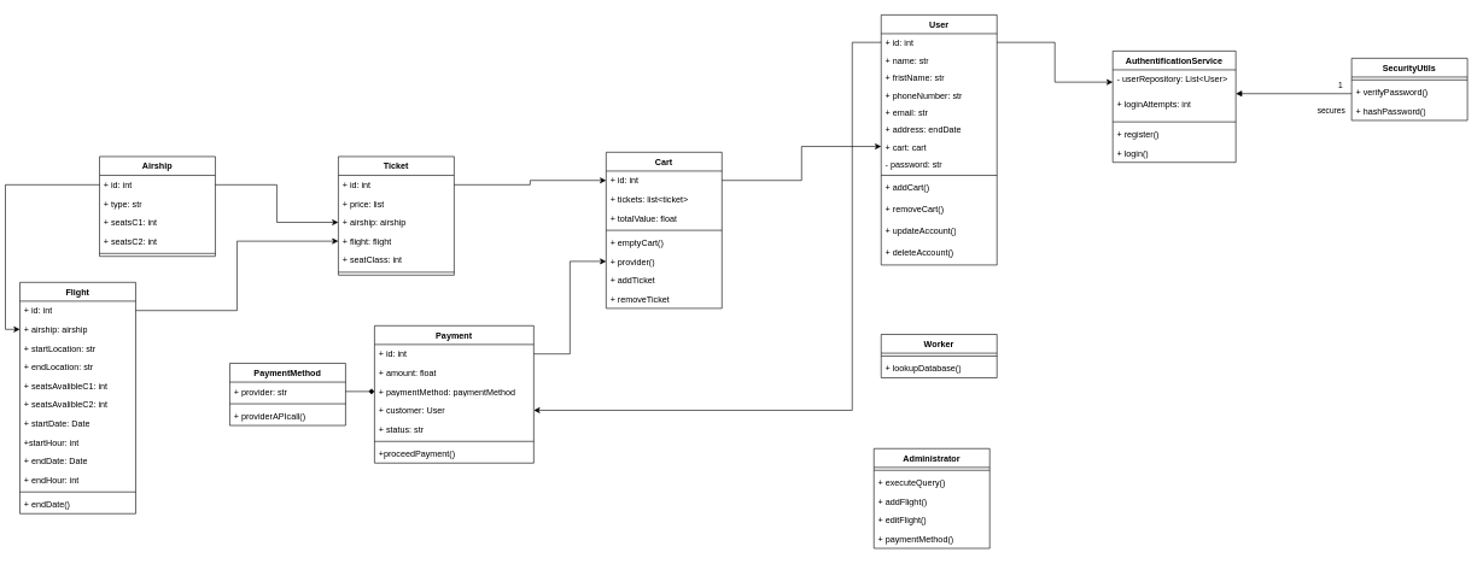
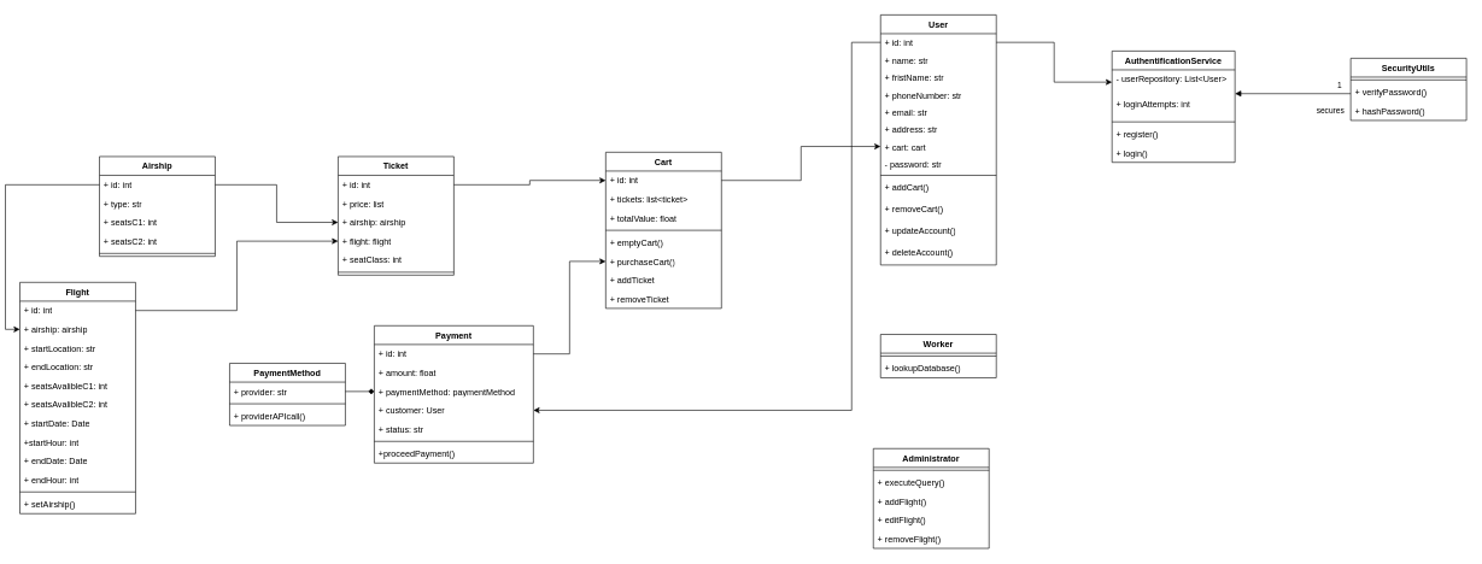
- <mxCell id="8" value="&lt;div&gt;+ address: endDate&lt;/div&gt;" style="text;strokeColor=none;fillColor=none;align=left;verticalAlign=top;spacingLeft=4;spacingRight=4;overflow=hidden;rotatable=0;points=[[0,0.5],[1,0.5]];portConstraint=eastwest;whiteSpace=wrap;html=1;" parent="2" vertex="1"><mxGeometry y="146" width="160" height="24" as="geometry" /></mxCell>
+ <mxCell id="8" value="&lt;div&gt;+ address: str&lt;/div&gt;" style="text;strokeColor=none;fillColor=none;align=left;verticalAlign=top;spacingLeft=4;spacingRight=4;overflow=hidden;rotatable=0;points=[[0,0.5],[1,0.5]];portConstraint=eastwest;whiteSpace=wrap;html=1;" parent="2" vertex="1"><mxGeometry y="146" width="160" height="24" as="geometry" /></mxCell>
- <mxCell id="37" value="+ provider()" style="text;strokeColor=none;fillColor=none;align=left;verticalAlign=top;spacingLeft=4;spacingRight=4;overflow=hidden;rotatable=0;points=[[0,0.5],[1,0.5]];portConstraint=eastwest;whiteSpace=wrap;html=1;" parent="31" vertex="1"><mxGeometry y="138" width="160" height="26" as="geometry" /></mxCell>
+ <mxCell id="37" value="+ purchaseCart()" style="text;strokeColor=none;fillColor=none;align=left;verticalAlign=top;spacingLeft=4;spacingRight=4;overflow=hidden;rotatable=0;points=[[0,0.5],[1,0.5]];portConstraint=eastwest;whiteSpace=wrap;html=1;" parent="31" vertex="1"><mxGeometry y="138" width="160" height="26" as="geometry" /></mxCell>
- <mxCell id="62" value="+ endDate()" style="text;strokeColor=none;fillColor=none;align=left;verticalAlign=top;spacingLeft=4;spacingRight=4;overflow=hidden;rotatable=0;points=[[0,0.5],[1,0.5]];portConstraint=eastwest;whiteSpace=wrap;html=1;" parent="50" vertex="1"><mxGeometry y="294" width="160" height="26" as="geometry" /></mxCell>
+ <mxCell id="62" value="+ setAirship()" style="text;strokeColor=none;fillColor=none;align=left;verticalAlign=top;spacingLeft=4;spacingRight=4;overflow=hidden;rotatable=0;points=[[0,0.5],[1,0.5]];portConstraint=eastwest;whiteSpace=wrap;html=1;" parent="50" vertex="1"><mxGeometry y="294" width="160" height="26" as="geometry" /></mxCell>
- <mxCell id="21" value="+ paymentMethod()" style="text;strokeColor=none;fillColor=none;align=left;verticalAlign=top;spacingLeft=4;spacingRight=4;overflow=hidden;rotatable=0;points=[[0,0.5],[1,0.5]];portConstraint=eastwest;whiteSpace=wrap;html=1;" parent="16" vertex="1"><mxGeometry y="112" width="160" height="26" as="geometry" /></mxCell>
+ <mxCell id="21" value="+ removeFlight()" style="text;strokeColor=none;fillColor=none;align=left;verticalAlign=top;spacingLeft=4;spacingRight=4;overflow=hidden;rotatable=0;points=[[0,0.5],[1,0.5]];portConstraint=eastwest;whiteSpace=wrap;html=1;" parent="16" vertex="1"><mxGeometry y="112" width="160" height="26" as="geometry" /></mxCell>
